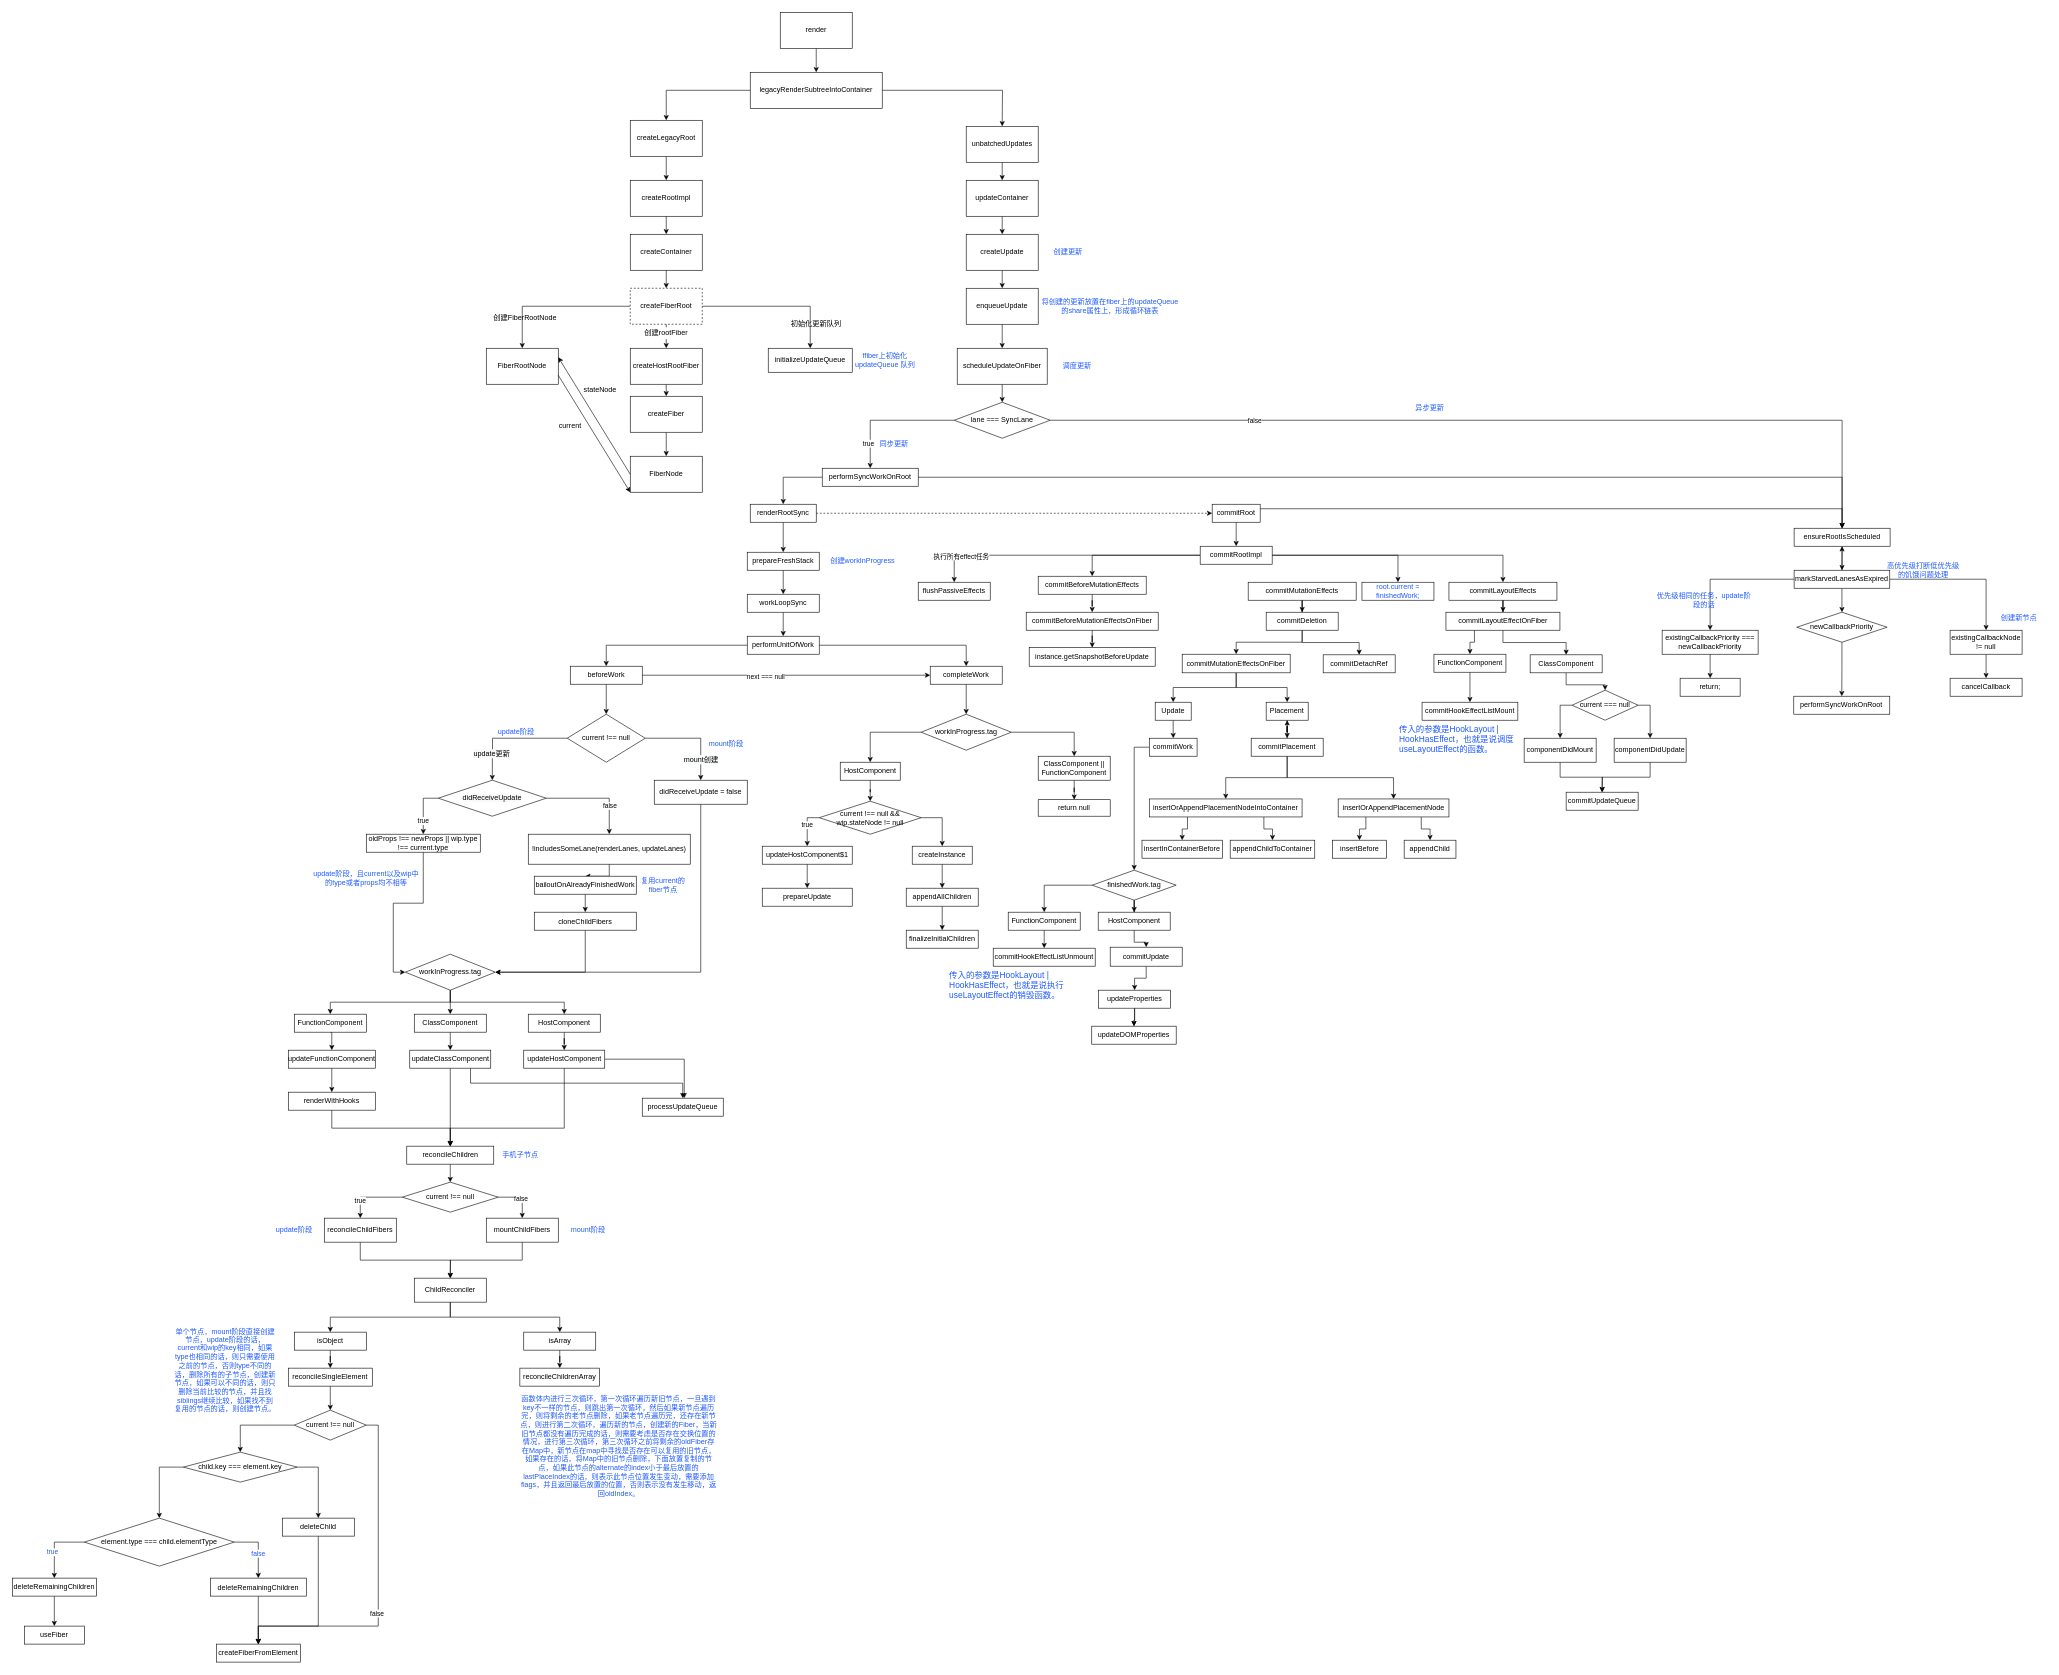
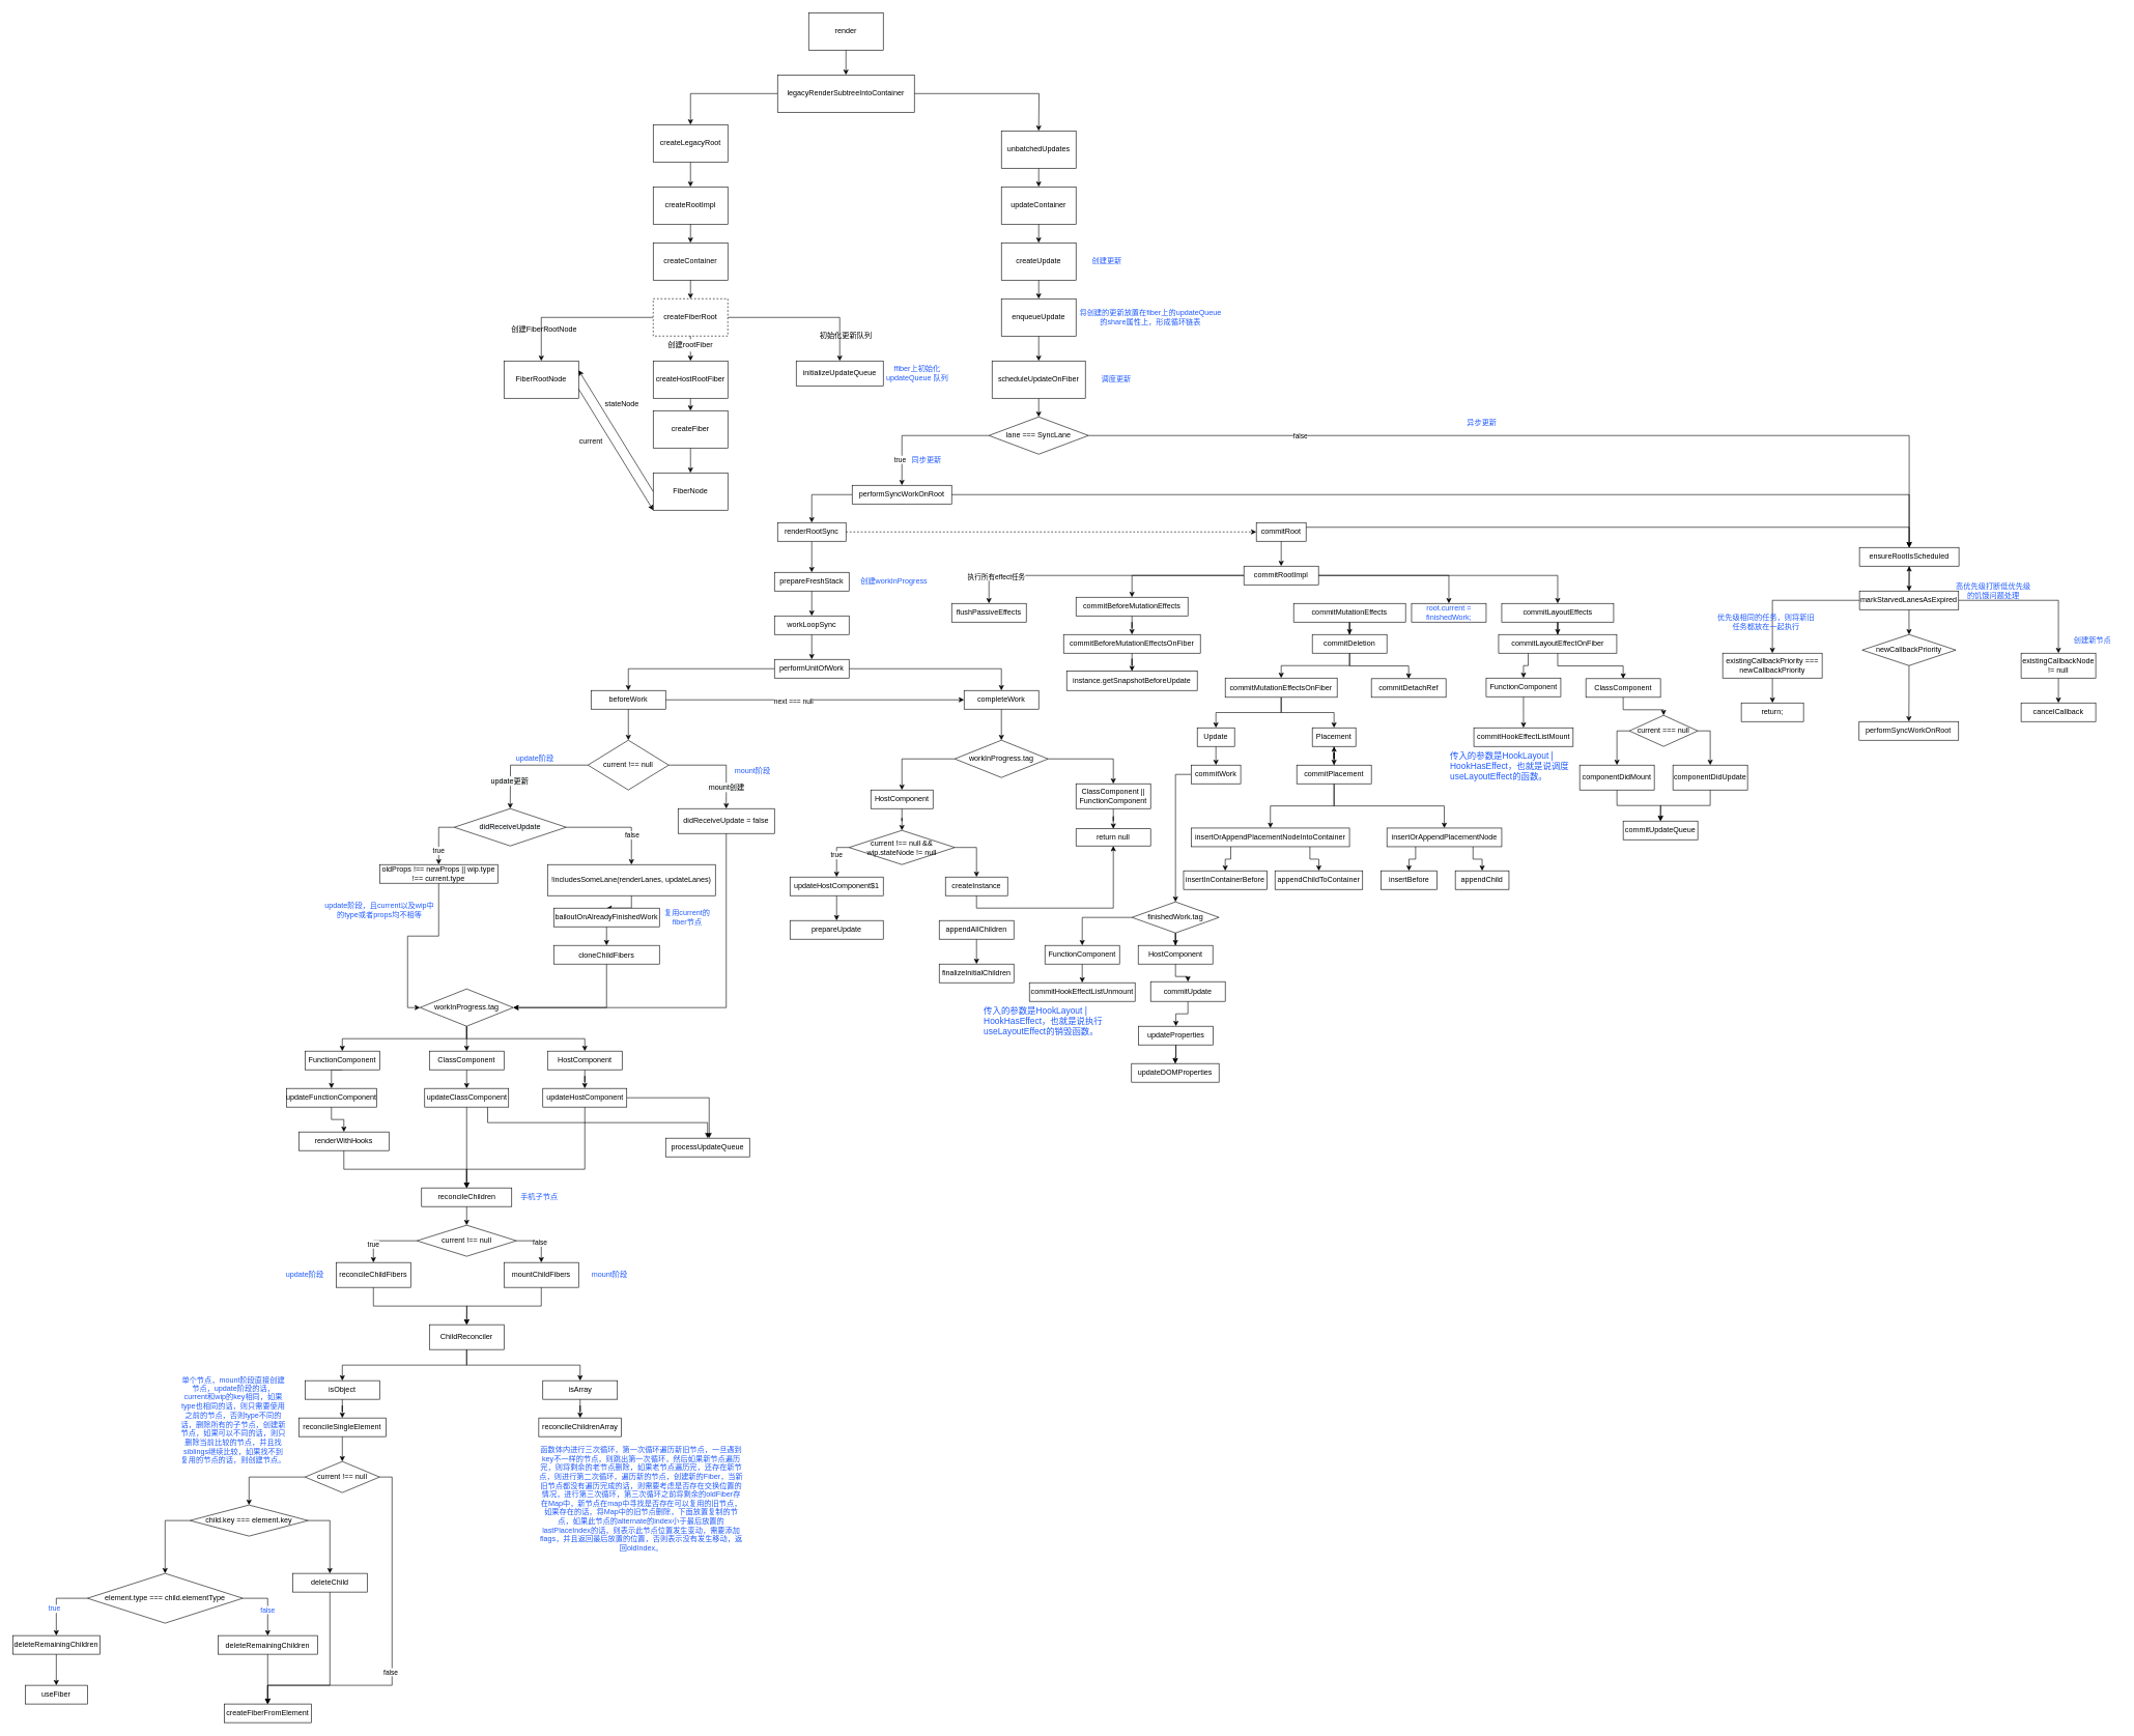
- <mxCell id="274" value="优先级相同的任务，update阶段的话" style="text;html=1;strokeColor=none;fillColor=none;align=center;verticalAlign=middle;whiteSpace=wrap;rounded=0;fontColor=#1F5AFF;" vertex="1" parent="1"><mxGeometry x="2760" y="980" width="160" height="40" as="geometry" /></mxCell>
+ <mxCell id="274" value="优先级相同的任务，则将新旧任务都放在一起执行" style="text;html=1;strokeColor=none;fillColor=none;align=center;verticalAlign=middle;whiteSpace=wrap;rounded=0;fontColor=#1F5AFF;" vertex="1" parent="1"><mxGeometry x="2760" y="980" width="160" height="40" as="geometry" /></mxCell>
- <mxCell id="163" style="edgeStyle=orthogonalEdgeStyle;rounded=0;orthogonalLoop=1;jettySize=auto;html=1;exitX=0.5;exitY=1;exitDx=0;exitDy=0;" parent="1" source="164" target="166" edge="1"><mxGeometry relative="1" as="geometry"><mxPoint x="1570" y="1470" as="targetPoint" /></mxGeometry></mxCell>
+ <mxCell id="163" style="edgeStyle=orthogonalEdgeStyle;rounded=0;orthogonalLoop=1;jettySize=auto;html=1;exitX=0.5;exitY=1;exitDx=0;exitDy=0;" parent="1" source="164" target="170" edge="1"><mxGeometry relative="1" as="geometry"><mxPoint x="1570" y="1470" as="targetPoint" /></mxGeometry></mxCell>
- <mxCell id="100" value="updateFunctionComponent" style="rounded=0;whiteSpace=wrap;html=1;" parent="1" vertex="1"><mxGeometry x="480" y="1750" width="145" height="30" as="geometry" /></mxCell>
+ <mxCell id="100" value="updateFunctionComponent" style="rounded=0;whiteSpace=wrap;html=1;" parent="1" vertex="1"><mxGeometry x="460" y="1750" width="145" height="30" as="geometry" /></mxCell>
